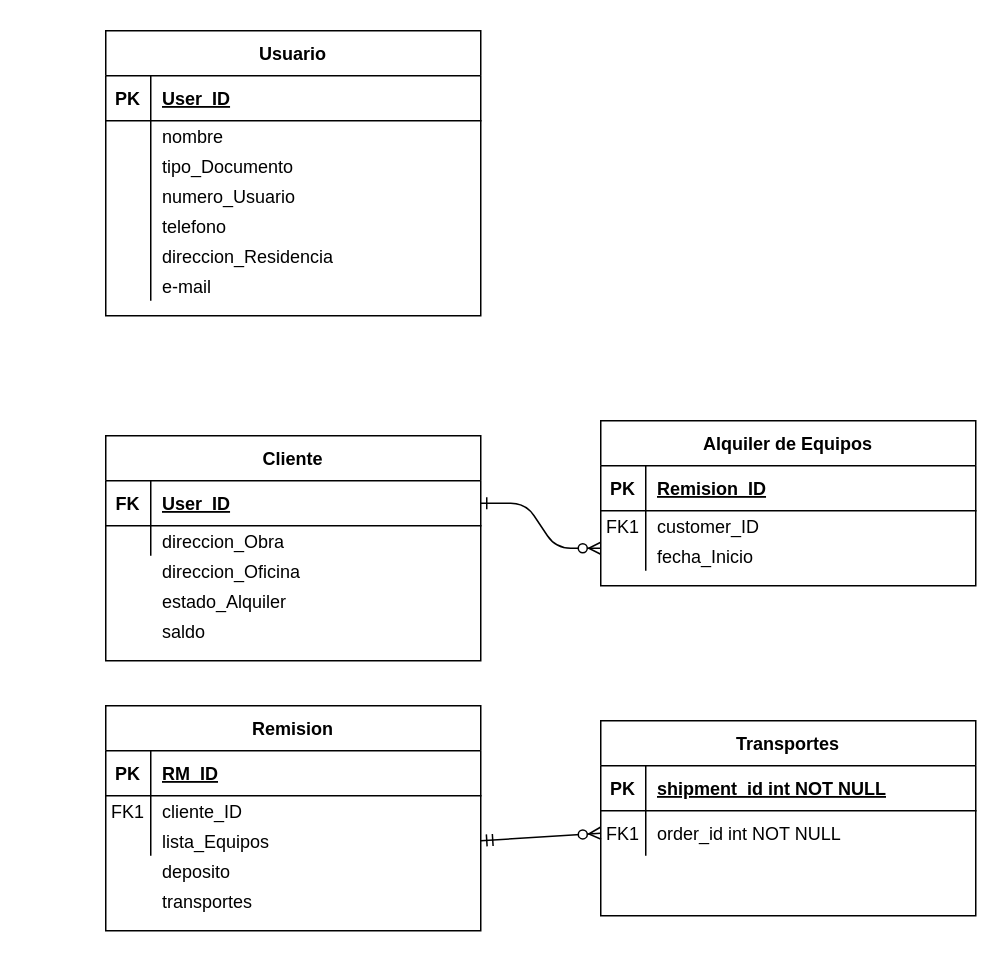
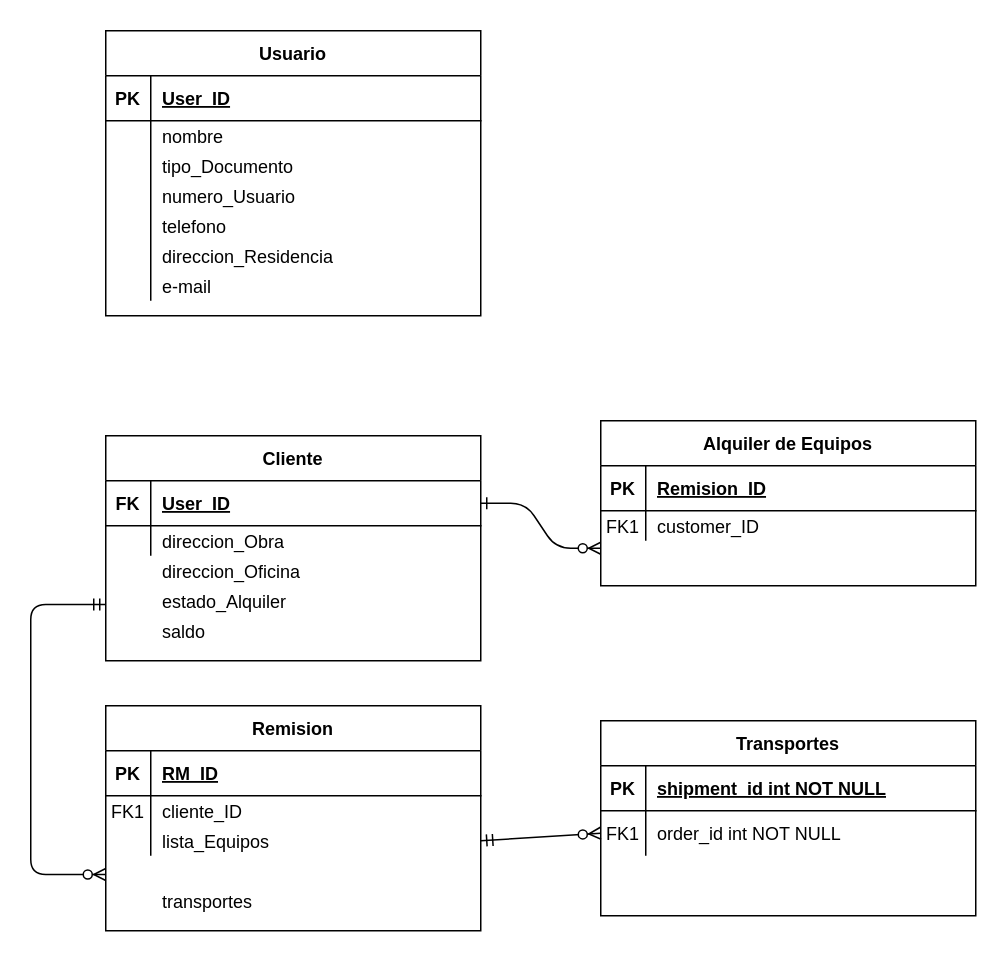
- <mxCell id="28" value="fecha_Inicio" style="shape=partialRectangle;overflow=hidden;connectable=0;fillColor=none;top=0;left=0;bottom=0;right=0;align=left;spacingLeft=6;" vertex="1" parent="26"><mxGeometry x="30" width="220" height="20" as="geometry" /></mxCell>
+ <mxCell id="44" value="" style="edgeStyle=elbowEdgeStyle;fontSize=12;html=1;endArrow=ERzeroToMany;startArrow=ERmandOne;entryX=0;entryY=0.75;entryDx=0;entryDy=0;exitX=0;exitY=0.75;exitDx=0;exitDy=0;" edge="1" parent="1" source="12" target="32"><mxGeometry width="100" height="100" relative="1" as="geometry"><mxPoint x="-60" y="390" as="sourcePoint" /><mxPoint x="40" y="465" as="targetPoint" /><Array as="points"><mxPoint x="20" y="490" /></Array></mxGeometry></mxCell>
- <mxCell id="42" value="deposito" style="shape=partialRectangle;overflow=hidden;connectable=0;fillColor=none;top=0;left=0;bottom=0;right=0;align=left;spacingLeft=6;" vertex="1" parent="1"><mxGeometry x="100" y="570" width="220" height="20" as="geometry" /></mxCell>
